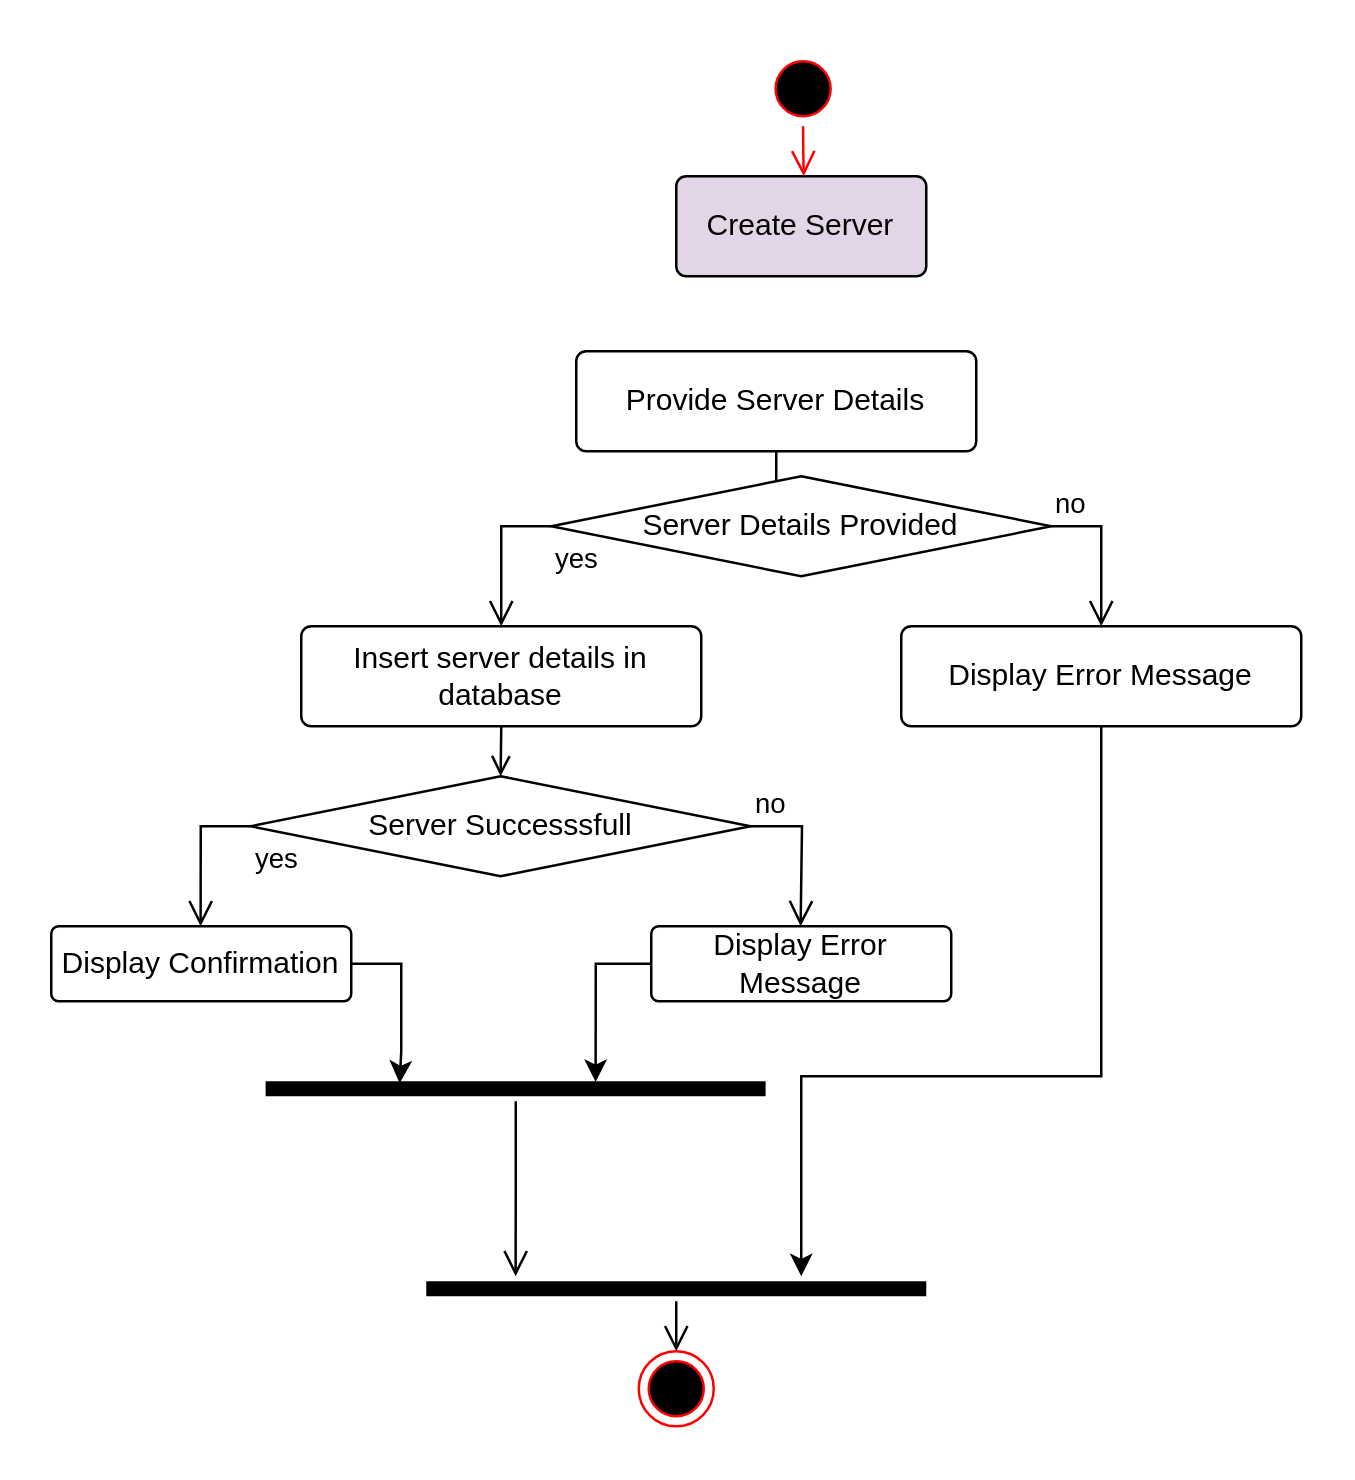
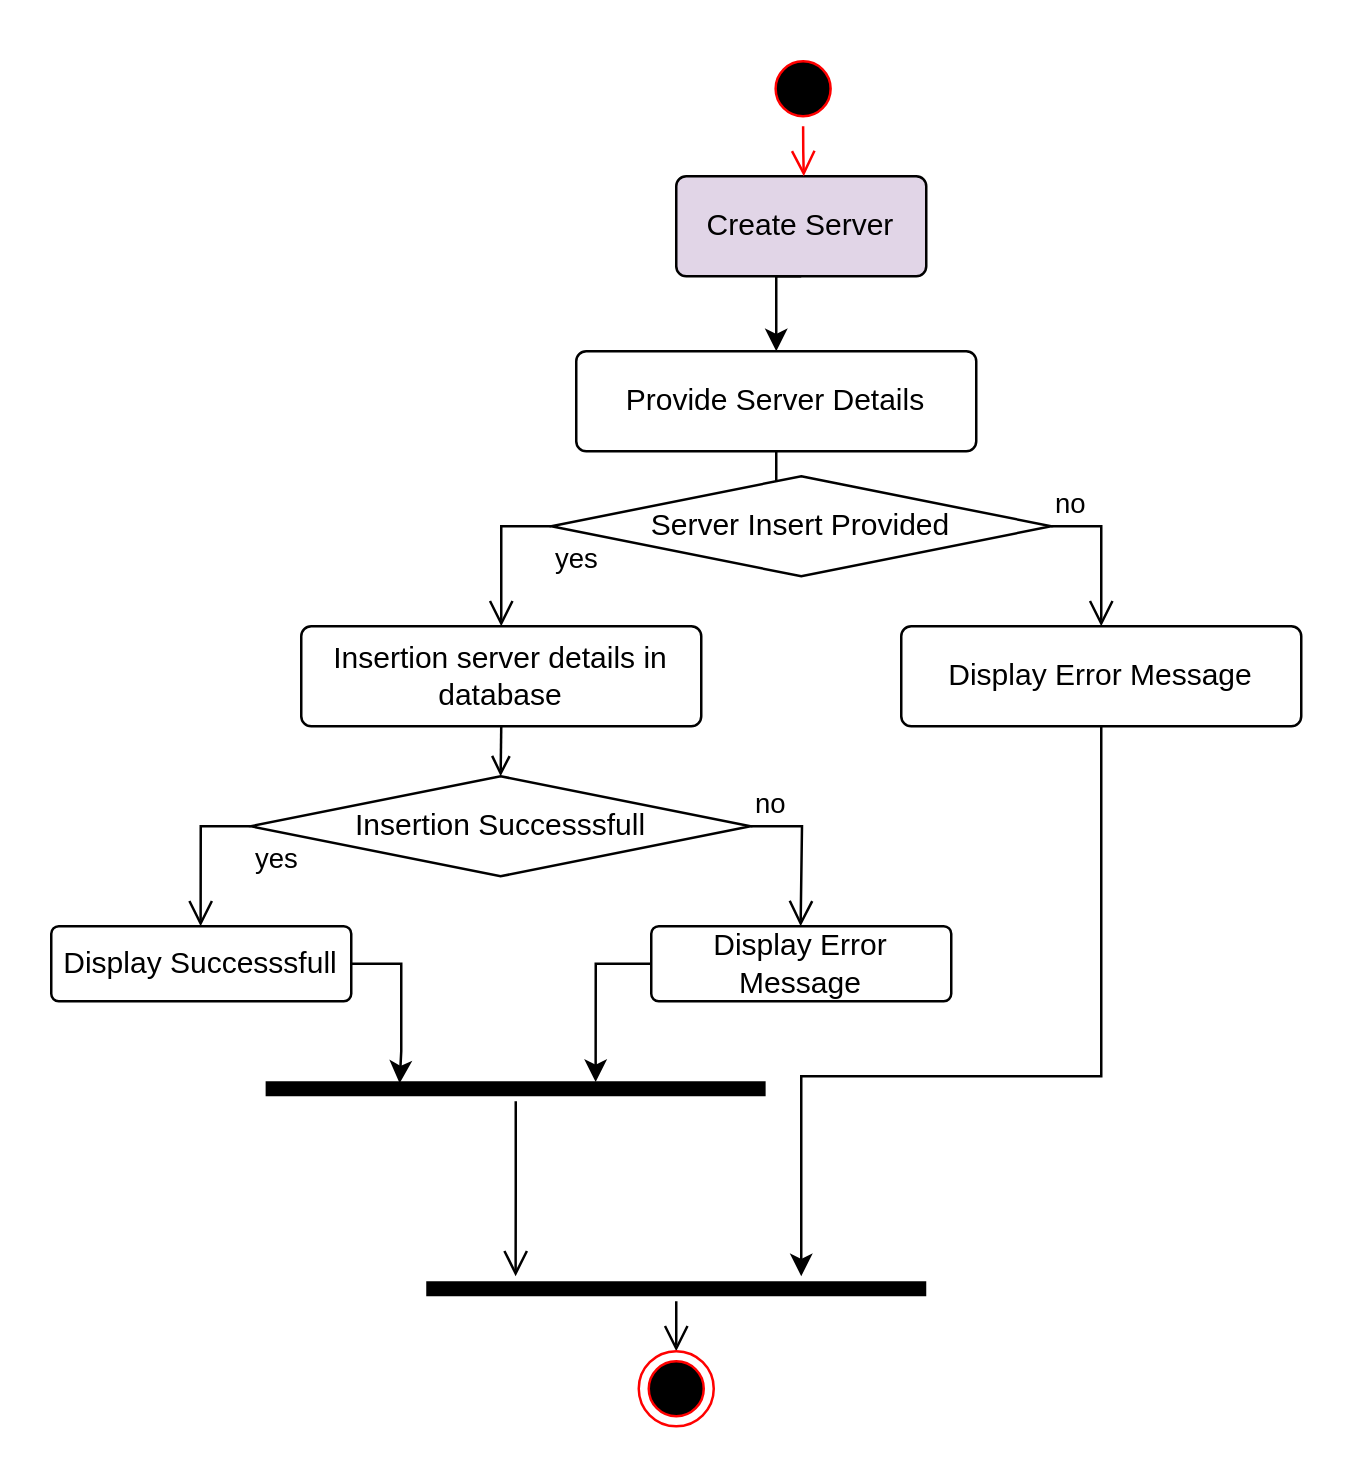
+ <mxCell id="2" style="edgeStyle=orthogonalEdgeStyle;rounded=0;orthogonalLoop=1;jettySize=auto;html=1;exitX=0.5;exitY=1;exitDx=0;exitDy=0;entryX=0.5;entryY=0;entryDx=0;entryDy=0;" edge="1" parent="1" source="3" target="5"><mxGeometry relative="1" as="geometry" /></mxCell>
- <mxCell id="6" value="Server Details Provided" style="rhombus;whiteSpace=wrap;html=1;fontColor=#000000;fillColor=#FFFFFF;strokeColor=#000000;" vertex="1" parent="1"><mxGeometry x="220" y="190" width="200" height="40" as="geometry" /></mxCell>
+ <mxCell id="6" value="Server Insert Provided" style="rhombus;whiteSpace=wrap;html=1;fontColor=#000000;fillColor=#FFFFFF;strokeColor=#000000;" vertex="1" parent="1"><mxGeometry x="220" y="190" width="200" height="40" as="geometry" /></mxCell>
- <mxCell id="10" value="Insert server details in database" style="rounded=1;arcSize=10;whiteSpace=wrap;html=1;align=center;" vertex="1" parent="1"><mxGeometry x="120" y="250" width="160" height="40" as="geometry" /></mxCell>
+ <mxCell id="10" value="Insertion server details in database" style="rounded=1;arcSize=10;whiteSpace=wrap;html=1;align=center;" vertex="1" parent="1"><mxGeometry x="120" y="250" width="160" height="40" as="geometry" /></mxCell>
- <mxCell id="12" value="Server Successsfull" style="rhombus;whiteSpace=wrap;html=1;fontColor=#000000;fillColor=#FFFFFF;strokeColor=#000000;" vertex="1" parent="1"><mxGeometry x="99.75" y="310" width="200" height="40" as="geometry" /></mxCell>
+ <mxCell id="12" value="Insertion Successsfull" style="rhombus;whiteSpace=wrap;html=1;fontColor=#000000;fillColor=#FFFFFF;strokeColor=#000000;" vertex="1" parent="1"><mxGeometry x="99.75" y="310" width="200" height="40" as="geometry" /></mxCell>
- <mxCell id="17" value="Display Confirmation" style="rounded=1;arcSize=10;whiteSpace=wrap;html=1;align=center;" vertex="1" parent="1"><mxGeometry x="20" y="370" width="120" height="30" as="geometry" /></mxCell>
+ <mxCell id="17" value="Display Successsfull" style="rounded=1;arcSize=10;whiteSpace=wrap;html=1;align=center;" vertex="1" parent="1"><mxGeometry x="20" y="370" width="120" height="30" as="geometry" /></mxCell>
